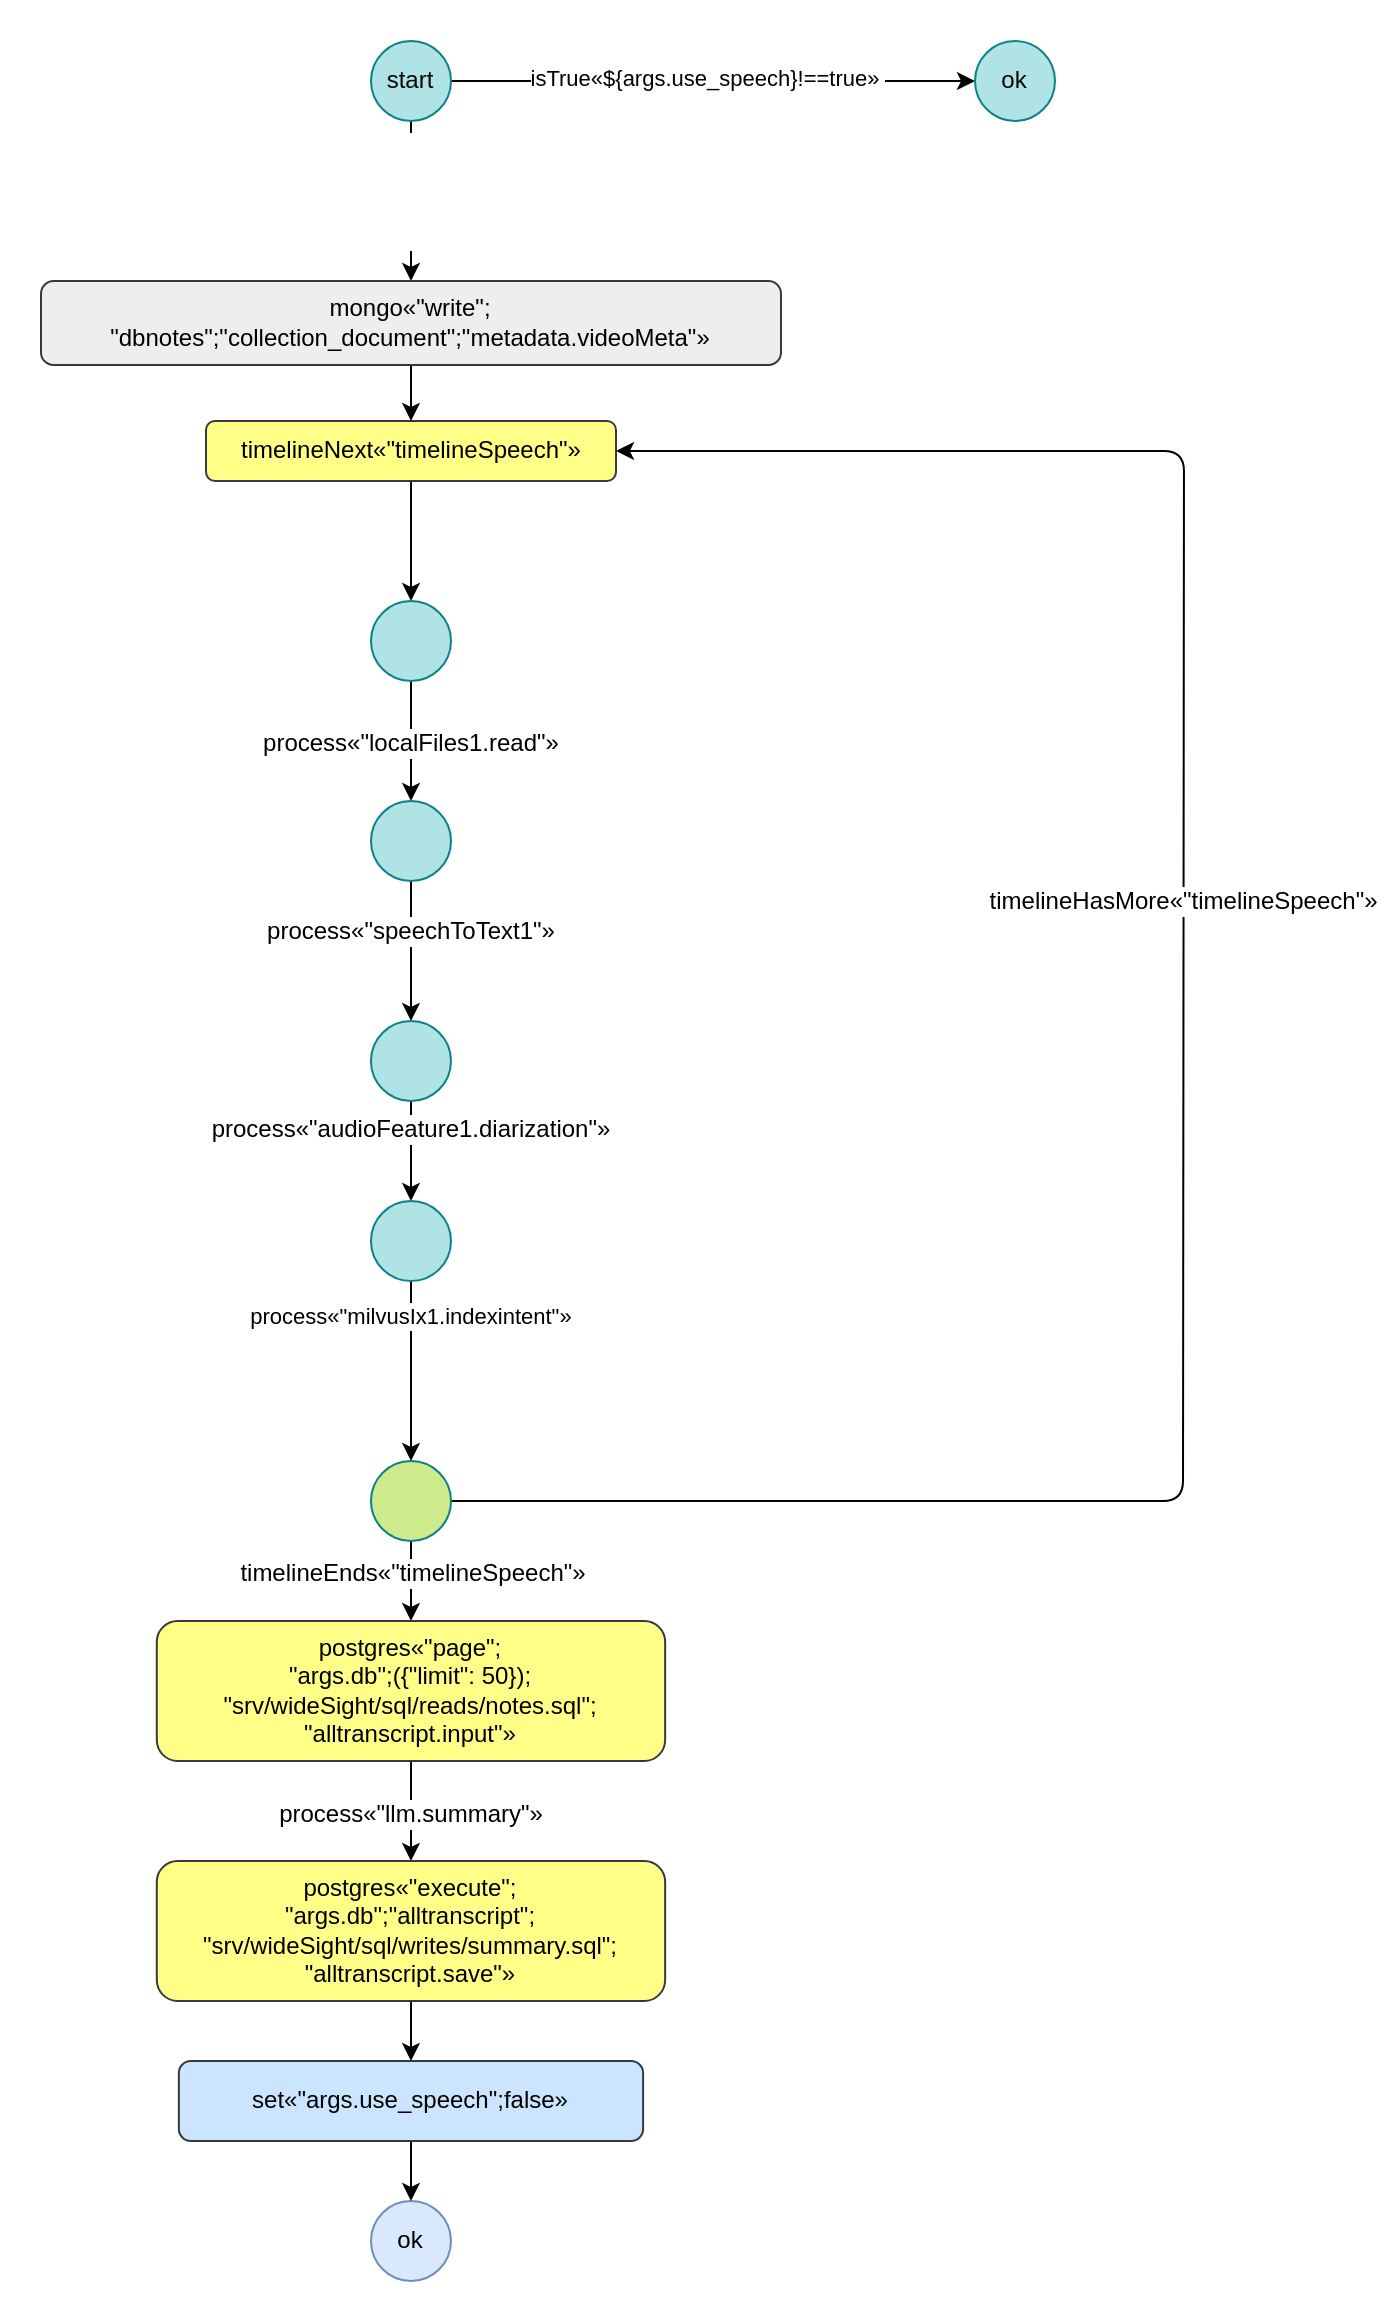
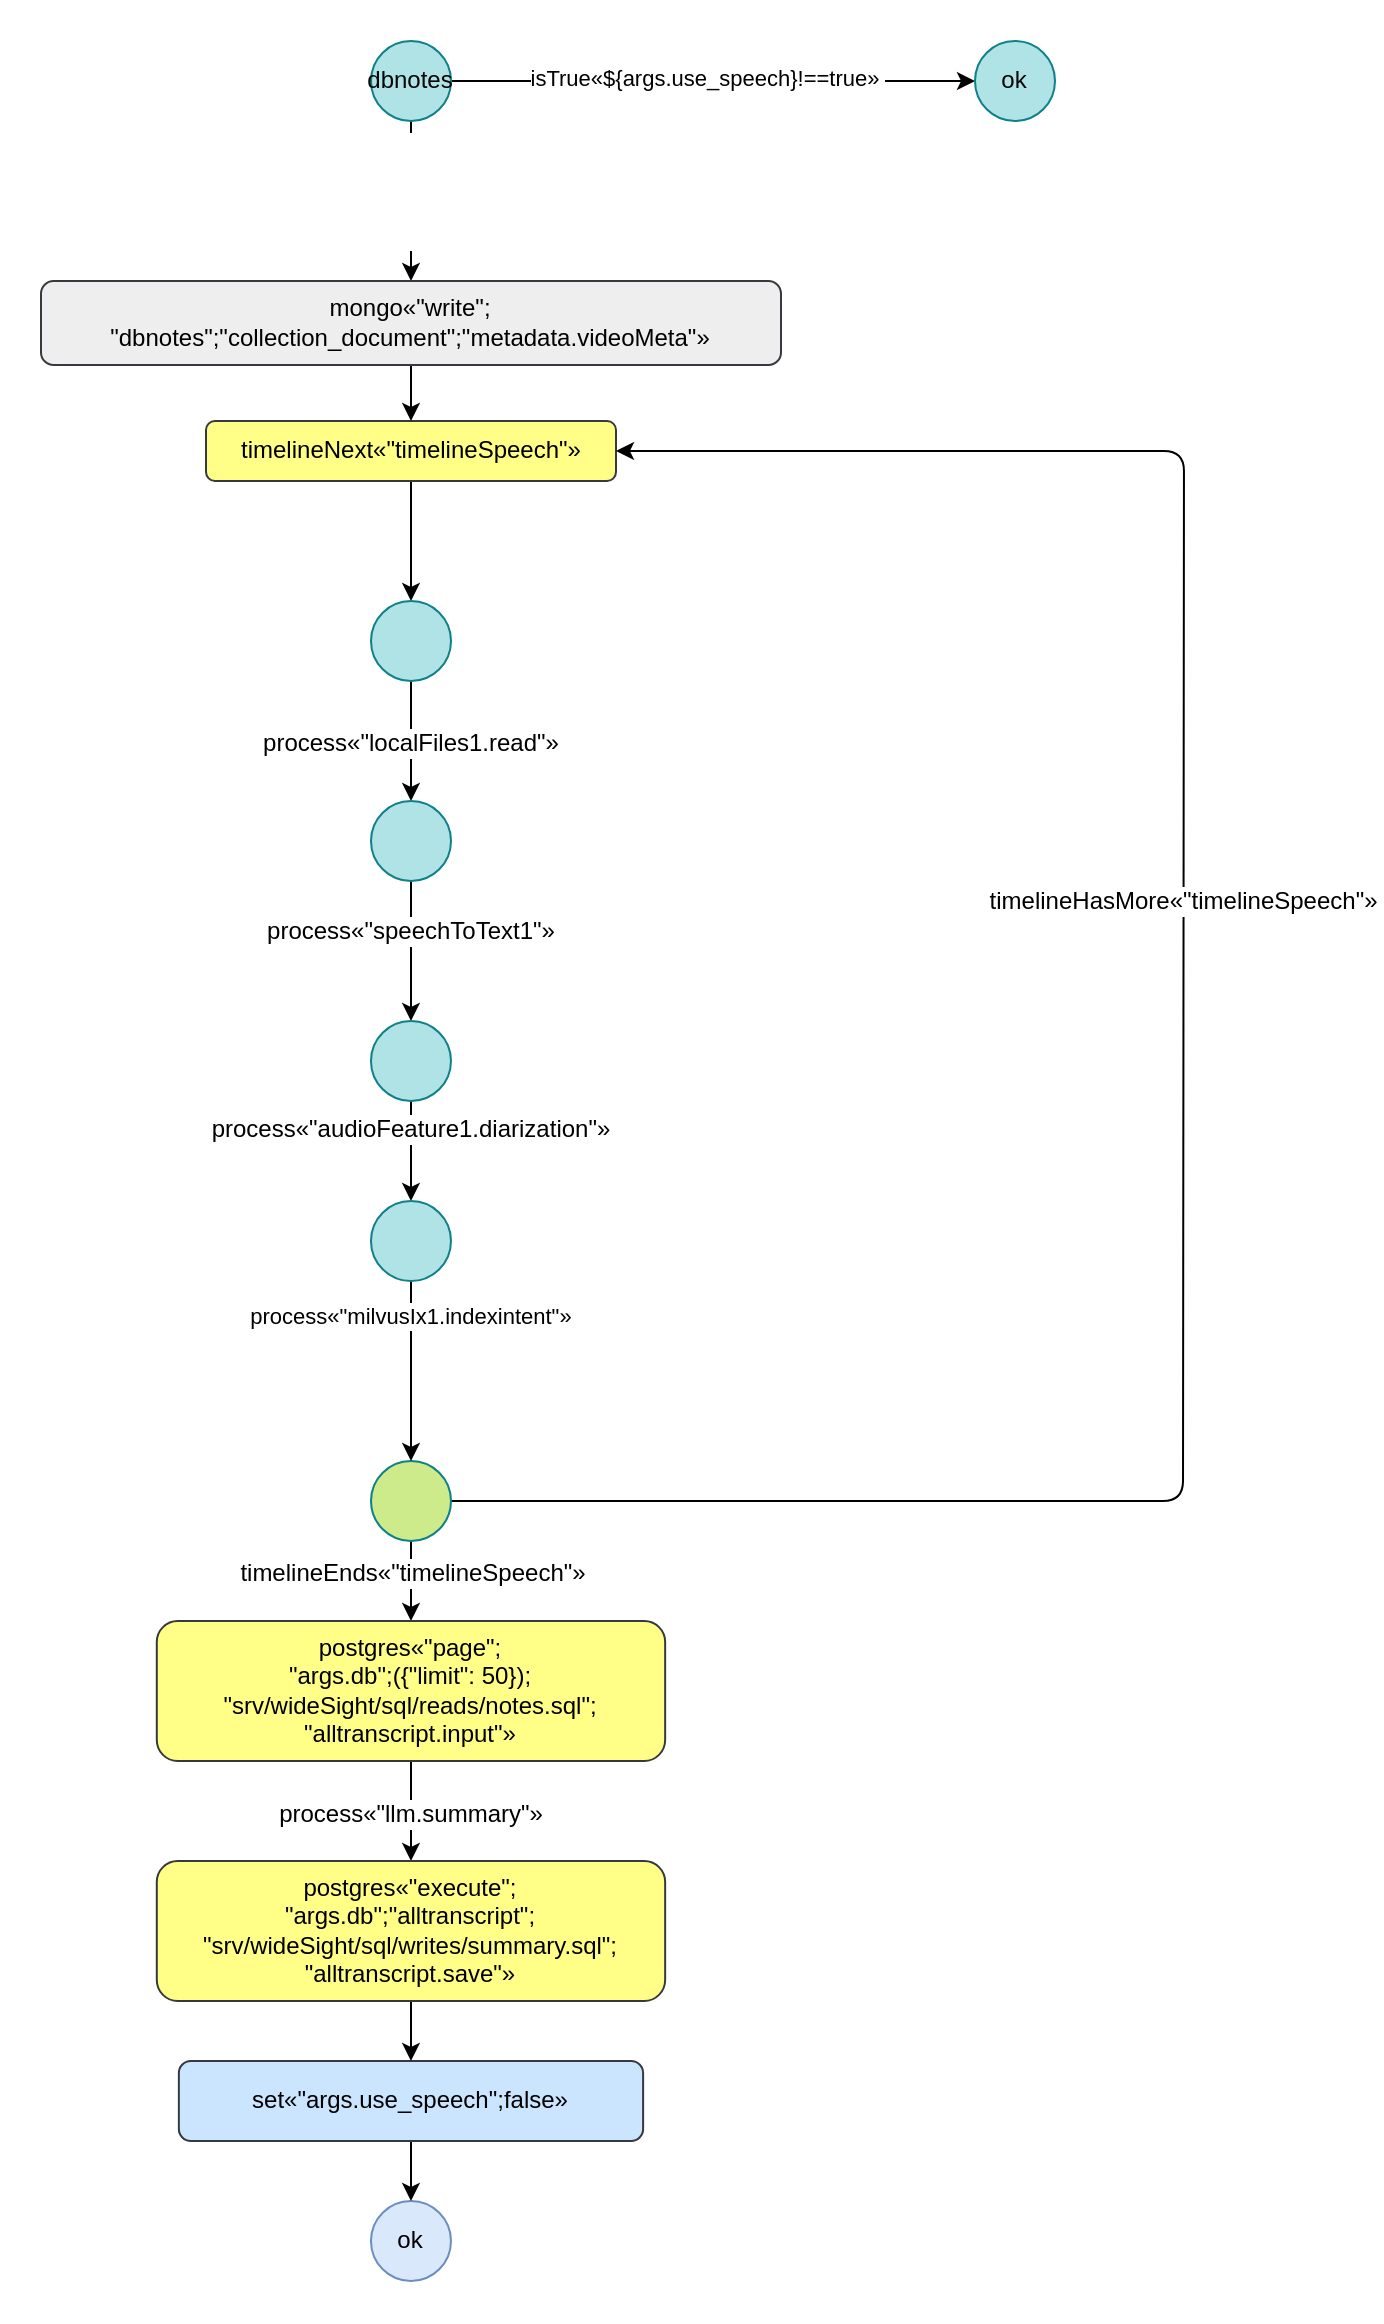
- <mxCell id="6" value="start" style="ellipse;whiteSpace=wrap;html=1;fillColor=#b0e3e6;strokeColor=#0e8088;fontColor=#050505;" parent="1" vertex="1"><mxGeometry x="185" y="20" width="40" height="40" as="geometry" /></mxCell>
+ <mxCell id="6" value="dbnotes" style="ellipse;whiteSpace=wrap;html=1;fillColor=#b0e3e6;strokeColor=#0e8088;fontColor=#050505;" parent="1" vertex="1"><mxGeometry x="185" y="20" width="40" height="40" as="geometry" /></mxCell>
